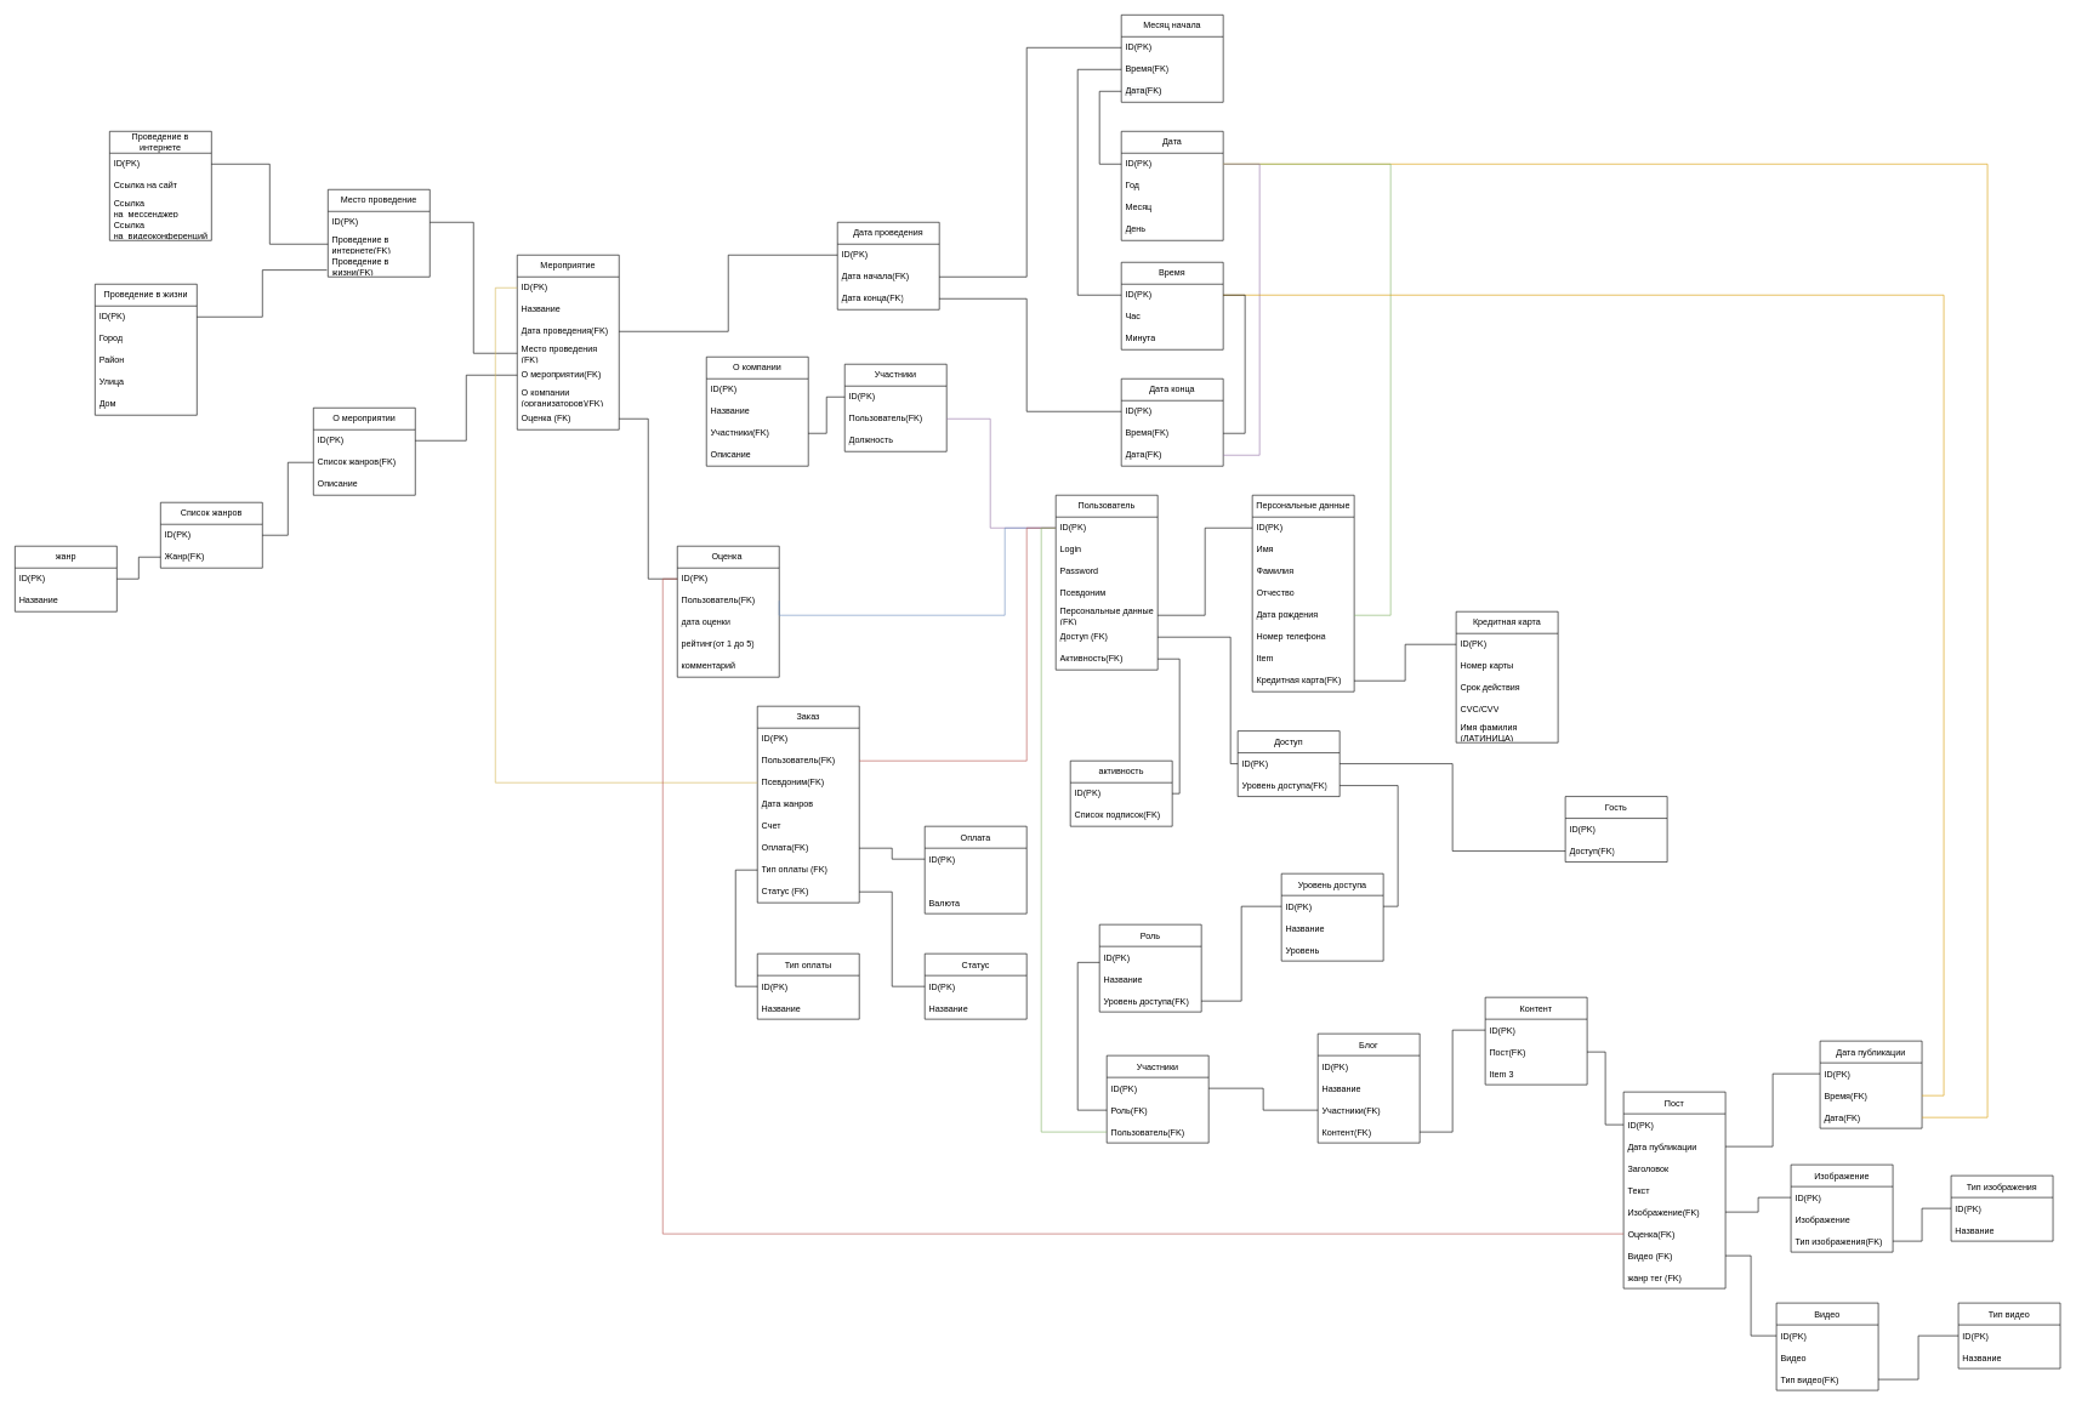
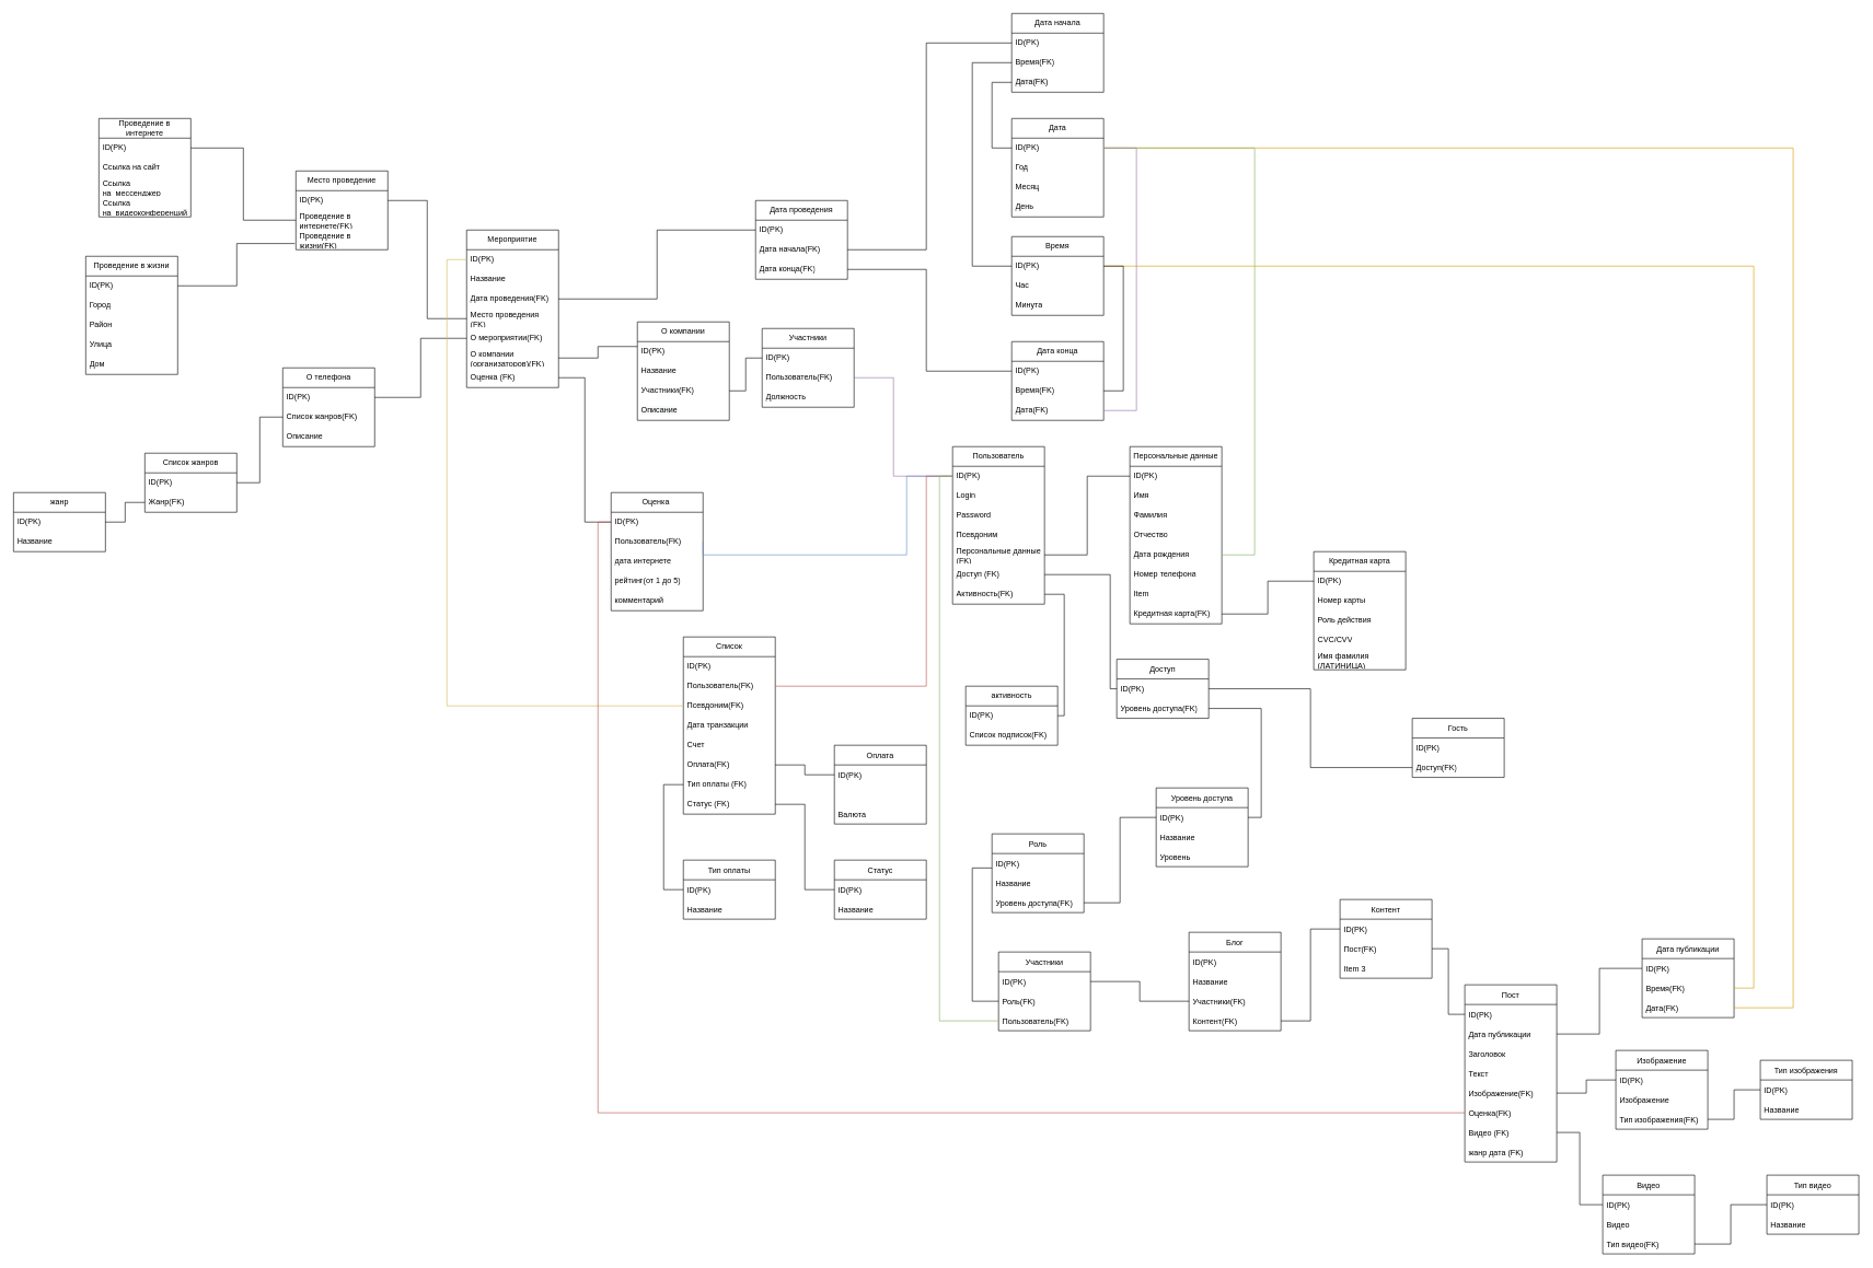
- <mxCell id="68" value="&lt;span style=&quot;text-align: left;&quot;&gt;Месяц начала&lt;/span&gt;" style="swimlane;fontStyle=0;childLayout=stackLayout;horizontal=1;startSize=30;horizontalStack=0;resizeParent=1;resizeParentMax=0;resizeLast=0;collapsible=1;marginBottom=0;whiteSpace=wrap;html=1;" parent="1" vertex="1"><mxGeometry x="1540" y="20" width="140" height="120" as="geometry" /></mxCell>
+ <mxCell id="68" value="&lt;span style=&quot;text-align: left;&quot;&gt;Дата начала&lt;/span&gt;" style="swimlane;fontStyle=0;childLayout=stackLayout;horizontal=1;startSize=30;horizontalStack=0;resizeParent=1;resizeParentMax=0;resizeLast=0;collapsible=1;marginBottom=0;whiteSpace=wrap;html=1;" parent="1" vertex="1"><mxGeometry x="1540" y="20" width="140" height="120" as="geometry" /></mxCell>
+ <mxCell id="130" value="" style="endArrow=none;html=1;rounded=0;exitX=1;exitY=0.5;exitDx=0;exitDy=0;entryX=0;entryY=0.25;entryDx=0;entryDy=0;edgeStyle=orthogonalEdgeStyle;" parent="1" source="8" target="103" edge="1"><mxGeometry width="50" height="50" relative="1" as="geometry"><mxPoint x="920" y="640" as="sourcePoint" /><mxPoint x="970" y="590" as="targetPoint" /></mxGeometry></mxCell>
- <mxCell id="55" value="&lt;span style=&quot;text-align: left;&quot;&gt;О мероприятии&lt;/span&gt;" style="swimlane;fontStyle=0;childLayout=stackLayout;horizontal=1;startSize=30;horizontalStack=0;resizeParent=1;resizeParentMax=0;resizeLast=0;collapsible=1;marginBottom=0;whiteSpace=wrap;html=1;" parent="1" vertex="1"><mxGeometry x="430" y="560" width="140" height="120" as="geometry" /></mxCell>
+ <mxCell id="55" value="&lt;span style=&quot;text-align: left;&quot;&gt;О телефона&lt;/span&gt;" style="swimlane;fontStyle=0;childLayout=stackLayout;horizontal=1;startSize=30;horizontalStack=0;resizeParent=1;resizeParentMax=0;resizeLast=0;collapsible=1;marginBottom=0;whiteSpace=wrap;html=1;" parent="1" vertex="1"><mxGeometry x="430" y="560" width="140" height="120" as="geometry" /></mxCell>
- <mxCell id="39" value="дата оценки" style="text;strokeColor=none;fillColor=none;align=left;verticalAlign=middle;spacingLeft=4;spacingRight=4;overflow=hidden;points=[[0,0.5],[1,0.5]];portConstraint=eastwest;rotatable=0;whiteSpace=wrap;html=1;" parent="36" vertex="1"><mxGeometry y="90" width="140" height="30" as="geometry" /></mxCell>
+ <mxCell id="39" value="дата интернете" style="text;strokeColor=none;fillColor=none;align=left;verticalAlign=middle;spacingLeft=4;spacingRight=4;overflow=hidden;points=[[0,0.5],[1,0.5]];portConstraint=eastwest;rotatable=0;whiteSpace=wrap;html=1;" parent="36" vertex="1"><mxGeometry y="90" width="140" height="30" as="geometry" /></mxCell>
- <mxCell id="126" value="Срок действия" style="text;strokeColor=none;fillColor=none;align=left;verticalAlign=middle;spacingLeft=4;spacingRight=4;overflow=hidden;points=[[0,0.5],[1,0.5]];portConstraint=eastwest;rotatable=0;whiteSpace=wrap;html=1;" parent="123" vertex="1"><mxGeometry y="90" width="140" height="30" as="geometry" /></mxCell>
+ <mxCell id="126" value="Роль действия" style="text;strokeColor=none;fillColor=none;align=left;verticalAlign=middle;spacingLeft=4;spacingRight=4;overflow=hidden;points=[[0,0.5],[1,0.5]];portConstraint=eastwest;rotatable=0;whiteSpace=wrap;html=1;" parent="123" vertex="1"><mxGeometry y="90" width="140" height="30" as="geometry" /></mxCell>
- <mxCell id="114" value="Заказ" style="swimlane;fontStyle=0;childLayout=stackLayout;horizontal=1;startSize=30;horizontalStack=0;resizeParent=1;resizeParentMax=0;resizeLast=0;collapsible=1;marginBottom=0;whiteSpace=wrap;html=1;" parent="1" vertex="1"><mxGeometry x="1040" y="970" width="140" height="270" as="geometry" /></mxCell>
+ <mxCell id="114" value="Список" style="swimlane;fontStyle=0;childLayout=stackLayout;horizontal=1;startSize=30;horizontalStack=0;resizeParent=1;resizeParentMax=0;resizeLast=0;collapsible=1;marginBottom=0;whiteSpace=wrap;html=1;" parent="1" vertex="1"><mxGeometry x="1040" y="970" width="140" height="270" as="geometry" /></mxCell>
- <mxCell id="118" value="Дата жанров" style="text;strokeColor=none;fillColor=none;align=left;verticalAlign=middle;spacingLeft=4;spacingRight=4;overflow=hidden;points=[[0,0.5],[1,0.5]];portConstraint=eastwest;rotatable=0;whiteSpace=wrap;html=1;" parent="114" vertex="1"><mxGeometry y="120" width="140" height="30" as="geometry" /></mxCell>
+ <mxCell id="118" value="Дата транзакции" style="text;strokeColor=none;fillColor=none;align=left;verticalAlign=middle;spacingLeft=4;spacingRight=4;overflow=hidden;points=[[0,0.5],[1,0.5]];portConstraint=eastwest;rotatable=0;whiteSpace=wrap;html=1;" parent="114" vertex="1"><mxGeometry y="120" width="140" height="30" as="geometry" /></mxCell>
- <mxCell id="183" value="жанр тег (FK)" style="text;strokeColor=none;fillColor=none;align=left;verticalAlign=middle;spacingLeft=4;spacingRight=4;overflow=hidden;points=[[0,0.5],[1,0.5]];portConstraint=eastwest;rotatable=0;" vertex="1" parent="175"><mxGeometry y="240" width="140" height="30" as="geometry" /></mxCell>
+ <mxCell id="183" value="жанр дата (FK)" style="text;strokeColor=none;fillColor=none;align=left;verticalAlign=middle;spacingLeft=4;spacingRight=4;overflow=hidden;points=[[0,0.5],[1,0.5]];portConstraint=eastwest;rotatable=0;" vertex="1" parent="175"><mxGeometry y="240" width="140" height="30" as="geometry" /></mxCell>
